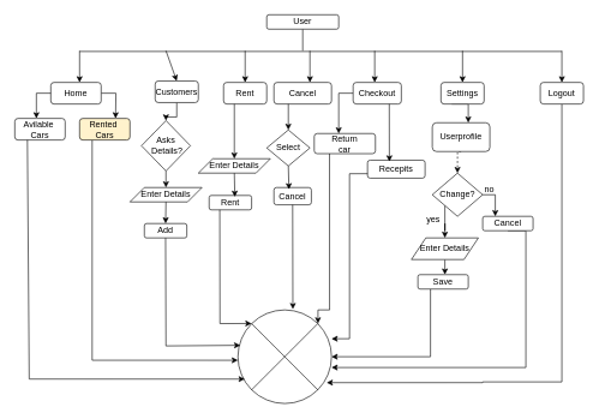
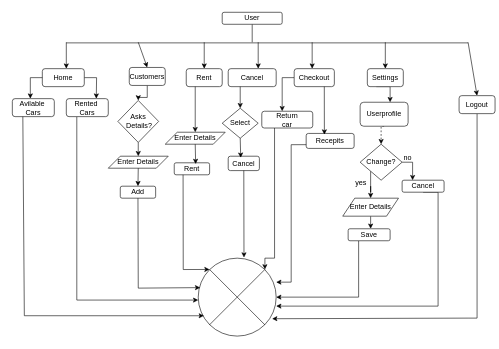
- <mxCell id="21" value="Logout" style="rounded=1;whiteSpace=wrap;html=1;" parent="1" vertex="1"><mxGeometry x="750" y="114" width="60" height="30" as="geometry" /></mxCell>
+ <mxCell id="21" value="Logout" style="rounded=1;whiteSpace=wrap;html=1;" parent="1" vertex="1"><mxGeometry x="765" y="159" width="60" height="30" as="geometry" /></mxCell>
- <mxCell id="18" value="Rented&amp;nbsp;&lt;div&gt;Cars&lt;/div&gt;" style="rounded=1;whiteSpace=wrap;html=1;fillColor=#fff2cc;" parent="1" vertex="1"><mxGeometry x="110" y="164" width="70" height="30" as="geometry" /></mxCell>
+ <mxCell id="18" value="Rented&amp;nbsp;&lt;div&gt;Cars&lt;/div&gt;" style="rounded=1;whiteSpace=wrap;html=1;" parent="1" vertex="1"><mxGeometry x="110" y="164" width="70" height="30" as="geometry" /></mxCell>
